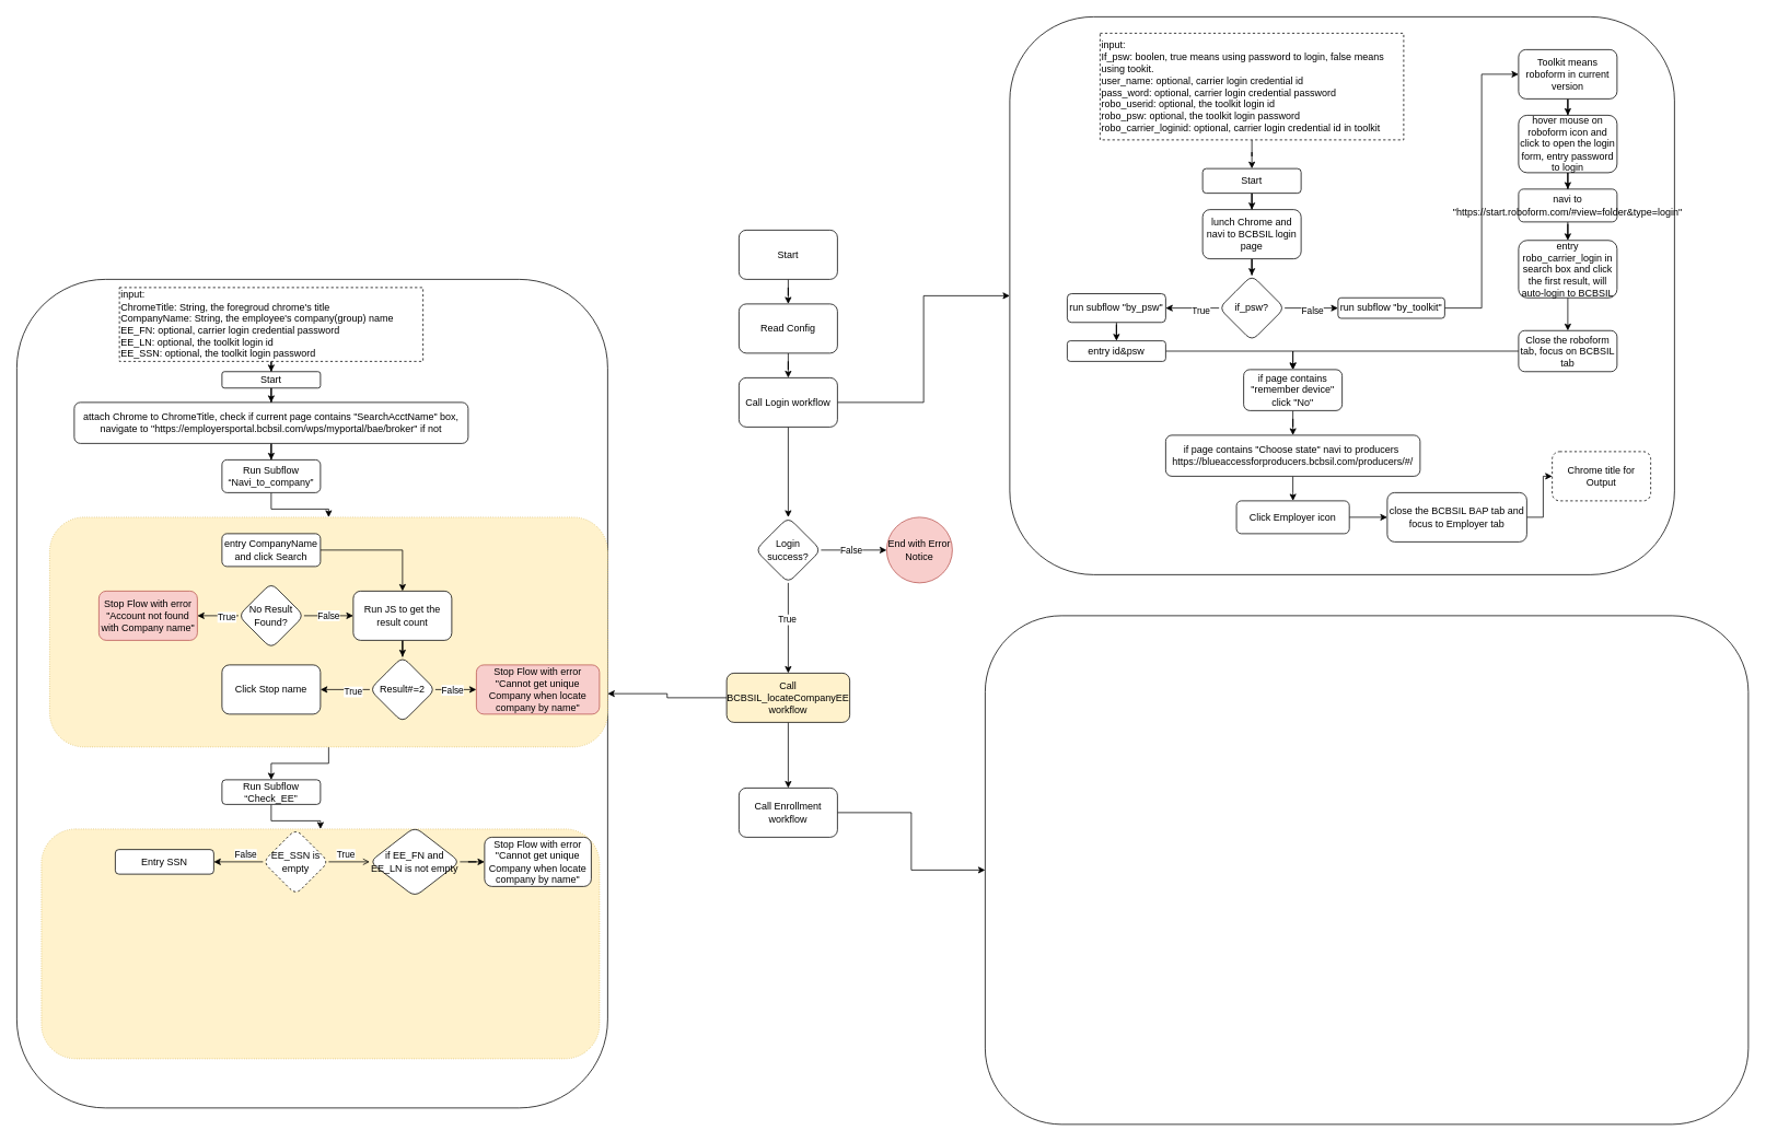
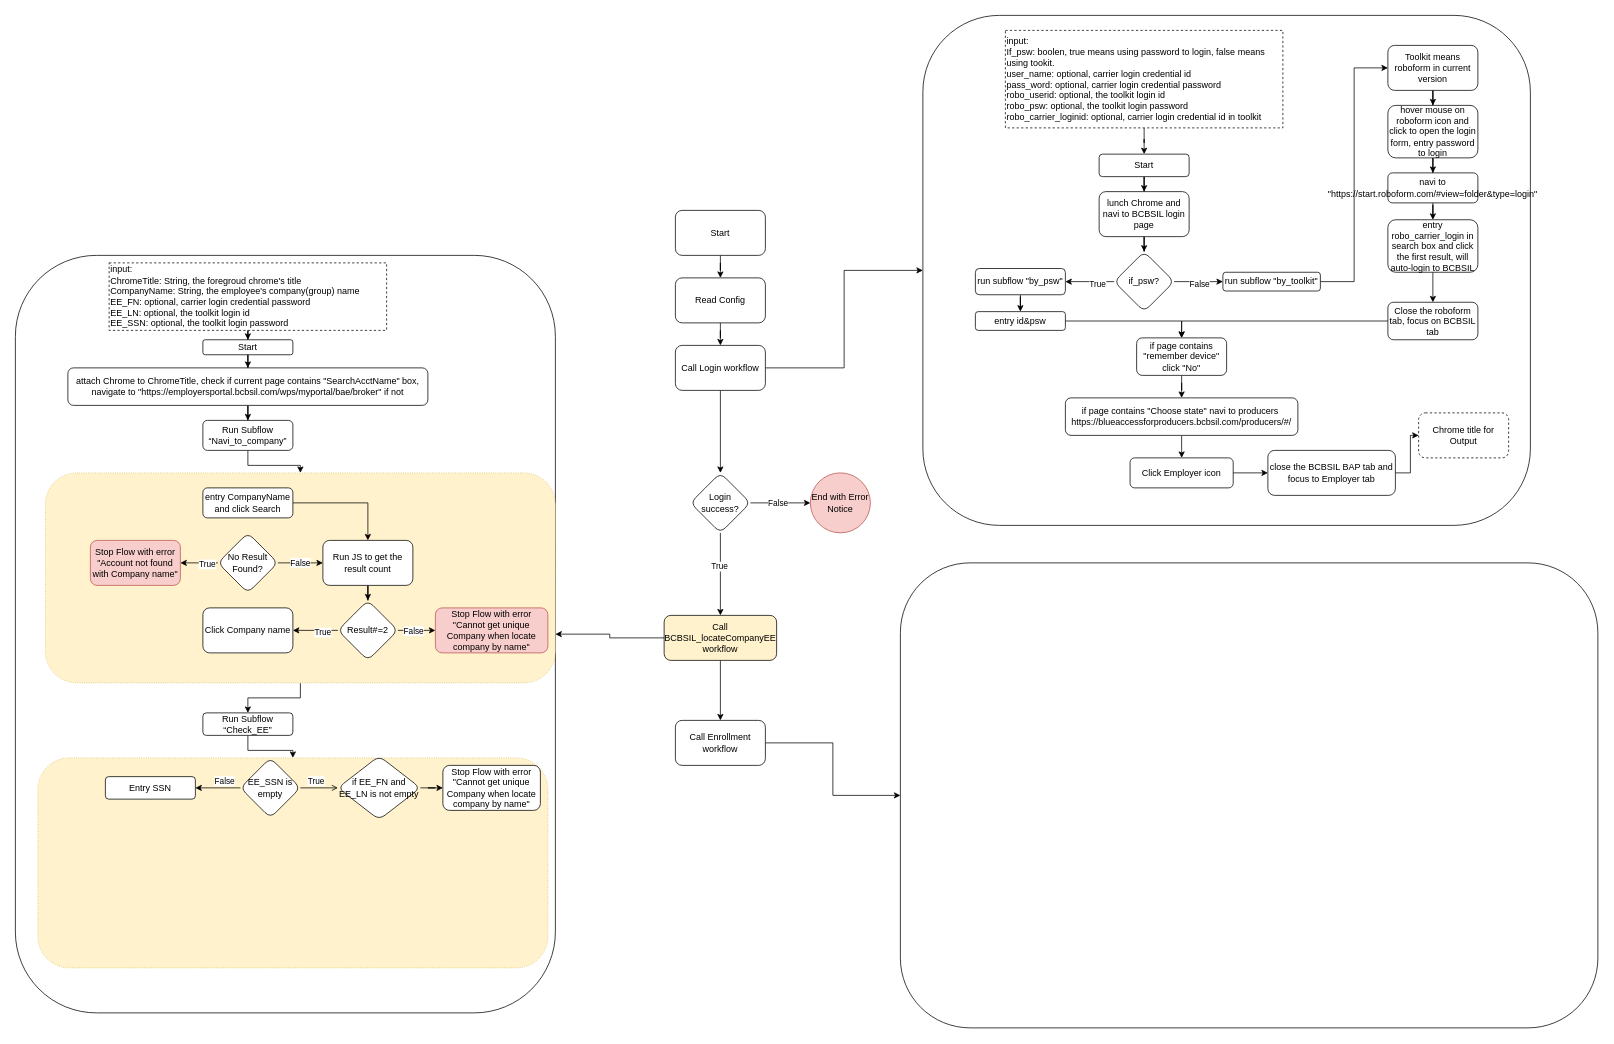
- <mxCell id="85" value="Click Stop name" style="whiteSpace=wrap;html=1;rounded=1;" vertex="1" parent="1"><mxGeometry x="270" y="810" width="120" height="60" as="geometry" /></mxCell>
+ <mxCell id="85" value="Click Company name" style="whiteSpace=wrap;html=1;rounded=1;" vertex="1" parent="1"><mxGeometry x="270" y="810" width="120" height="60" as="geometry" /></mxCell>
- <mxCell id="93" value="EE_SSN is empty" style="rhombus;whiteSpace=wrap;html=1;rounded=1;dashed=1;" vertex="1" parent="1"><mxGeometry x="320" y="1010" width="80" height="80" as="geometry" /></mxCell>
+ <mxCell id="93" value="EE_SSN is empty" style="rhombus;whiteSpace=wrap;html=1;rounded=1;" vertex="1" parent="1"><mxGeometry x="320" y="1010" width="80" height="80" as="geometry" /></mxCell>
